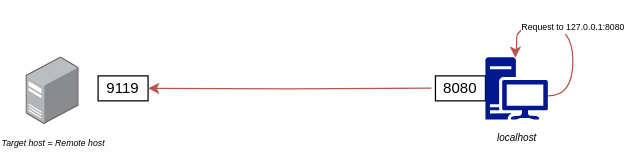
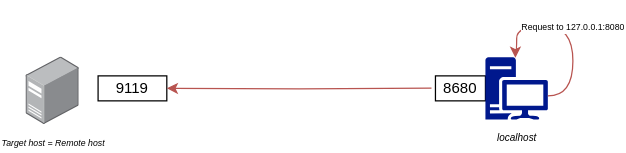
- <mxCell id="3" value="9119" style="rounded=0;whiteSpace=wrap;html=1;" vertex="1" parent="1"><mxGeometry x="78" y="60" width="40" height="20" as="geometry" /></mxCell>
+ <mxCell id="3" value="9119" style="rounded=0;whiteSpace=wrap;html=1;" vertex="1" parent="1"><mxGeometry x="78" y="60" width="55" height="20" as="geometry" /></mxCell>
- <mxCell id="5" value="8080" style="rounded=0;whiteSpace=wrap;html=1;" vertex="1" parent="1"><mxGeometry x="348" y="60" width="40" height="20" as="geometry" /></mxCell>
+ <mxCell id="5" value="8680" style="rounded=0;whiteSpace=wrap;html=1;" vertex="1" parent="1"><mxGeometry x="348" y="60" width="40" height="20" as="geometry" /></mxCell>
